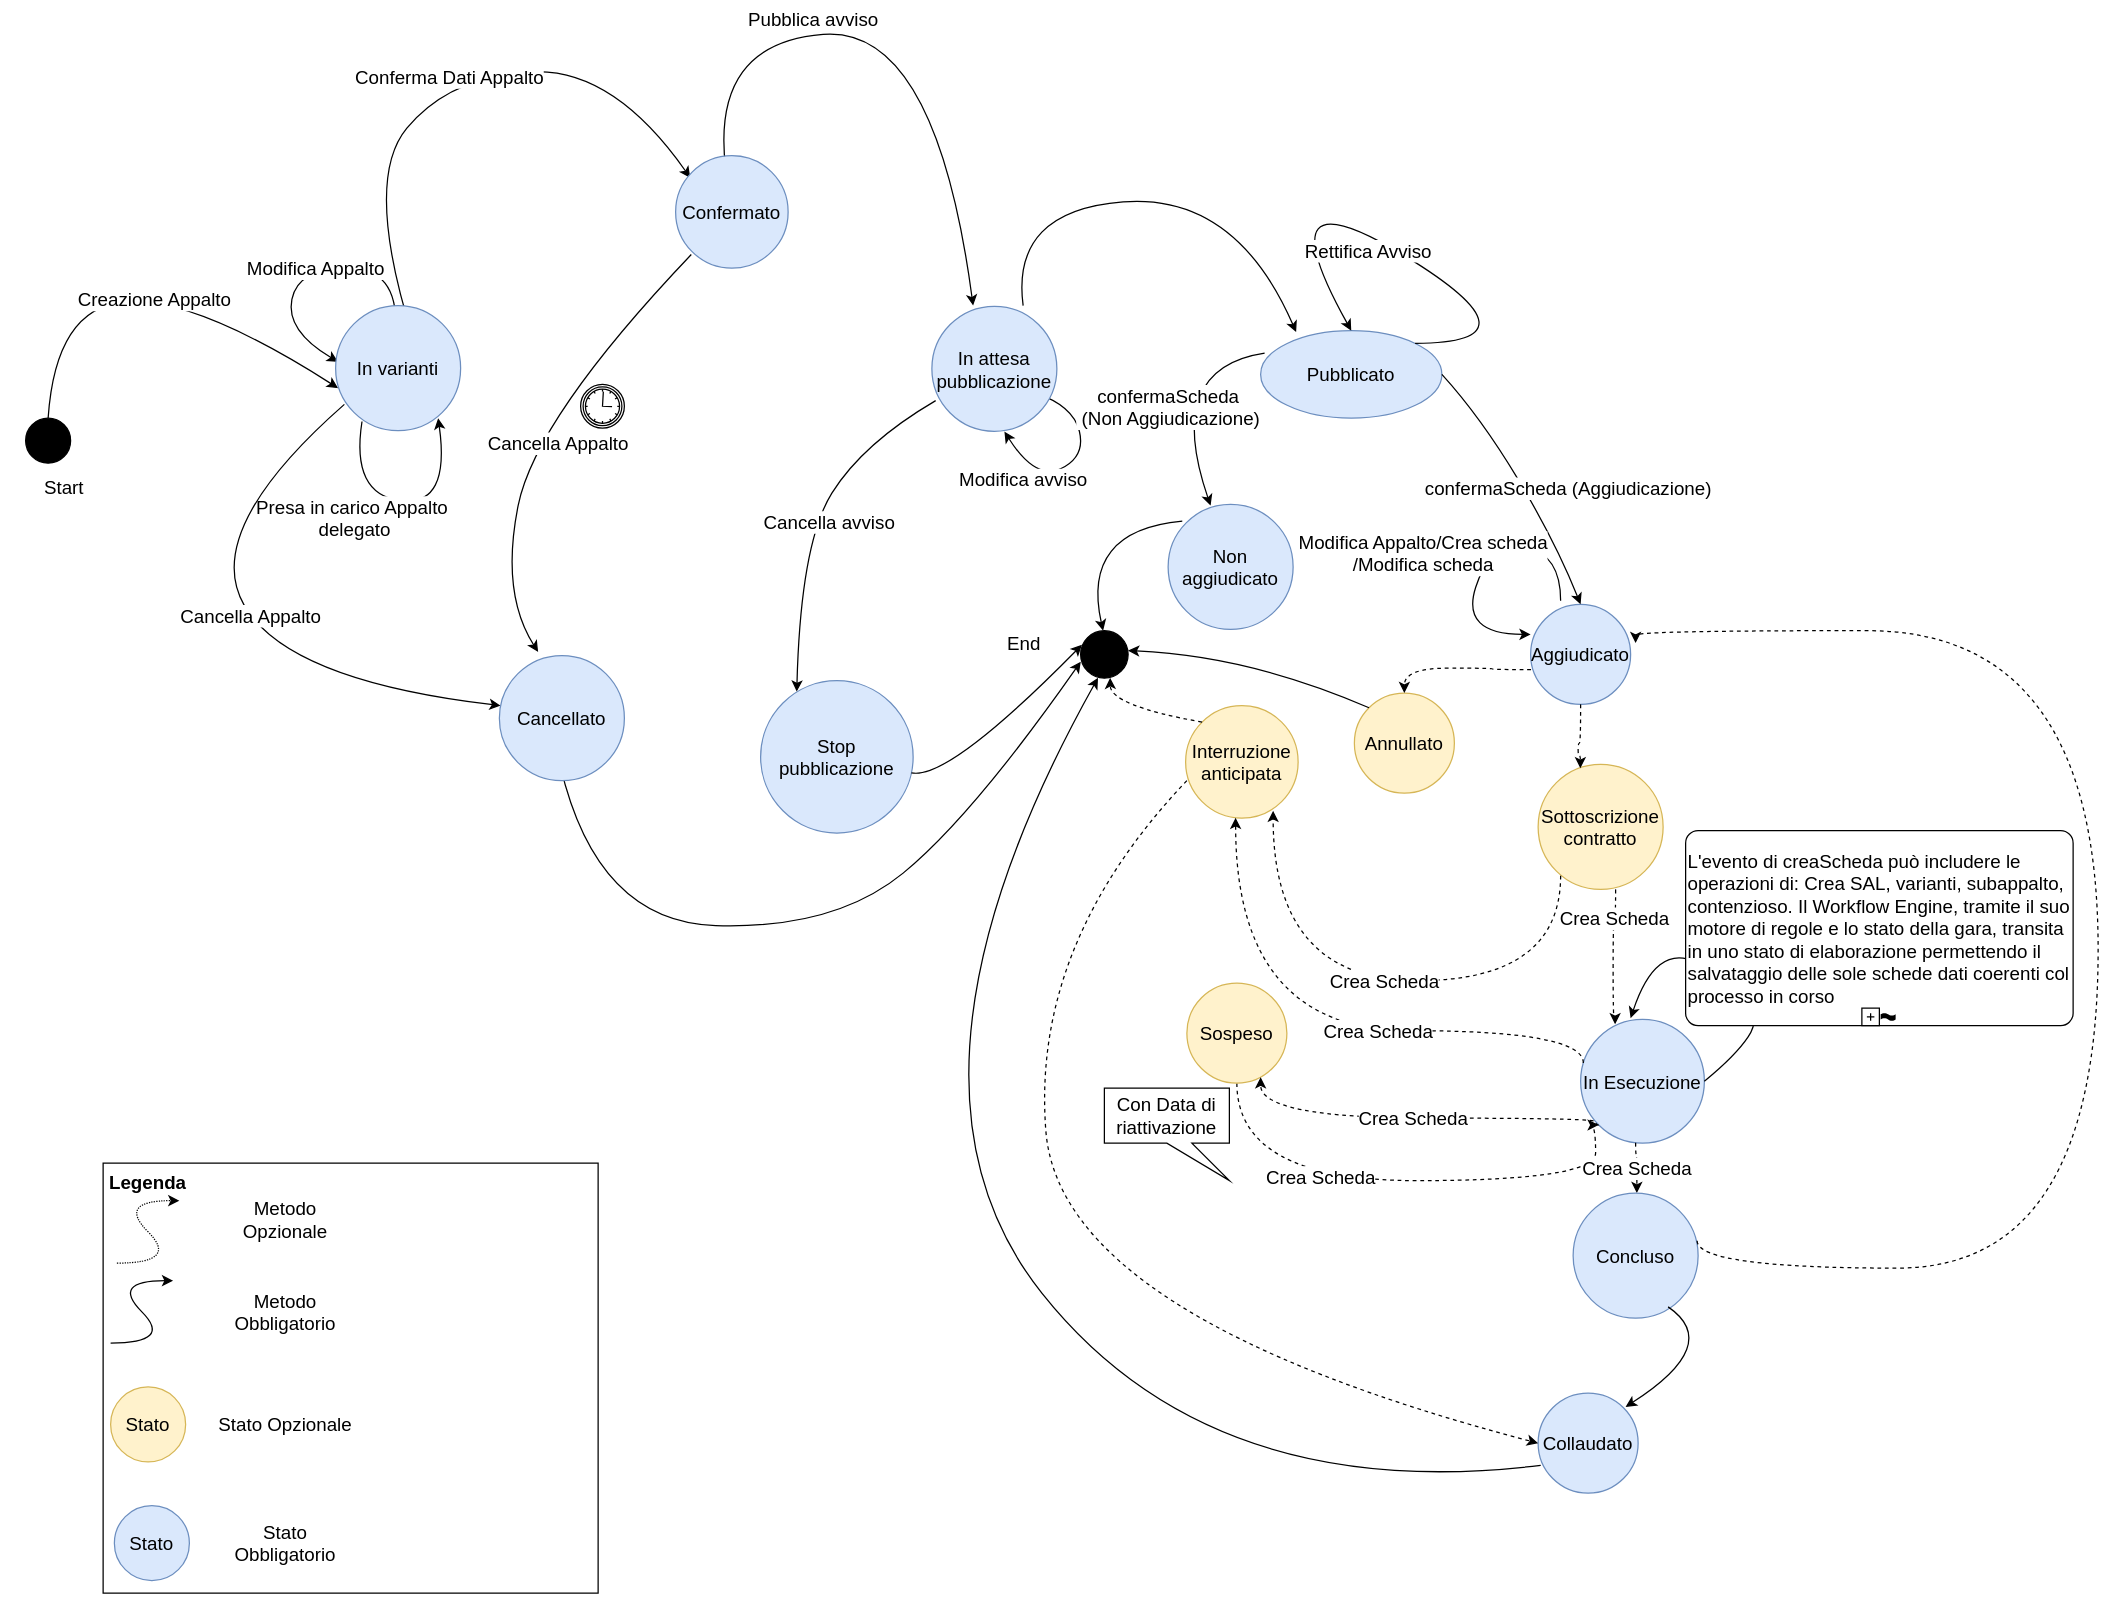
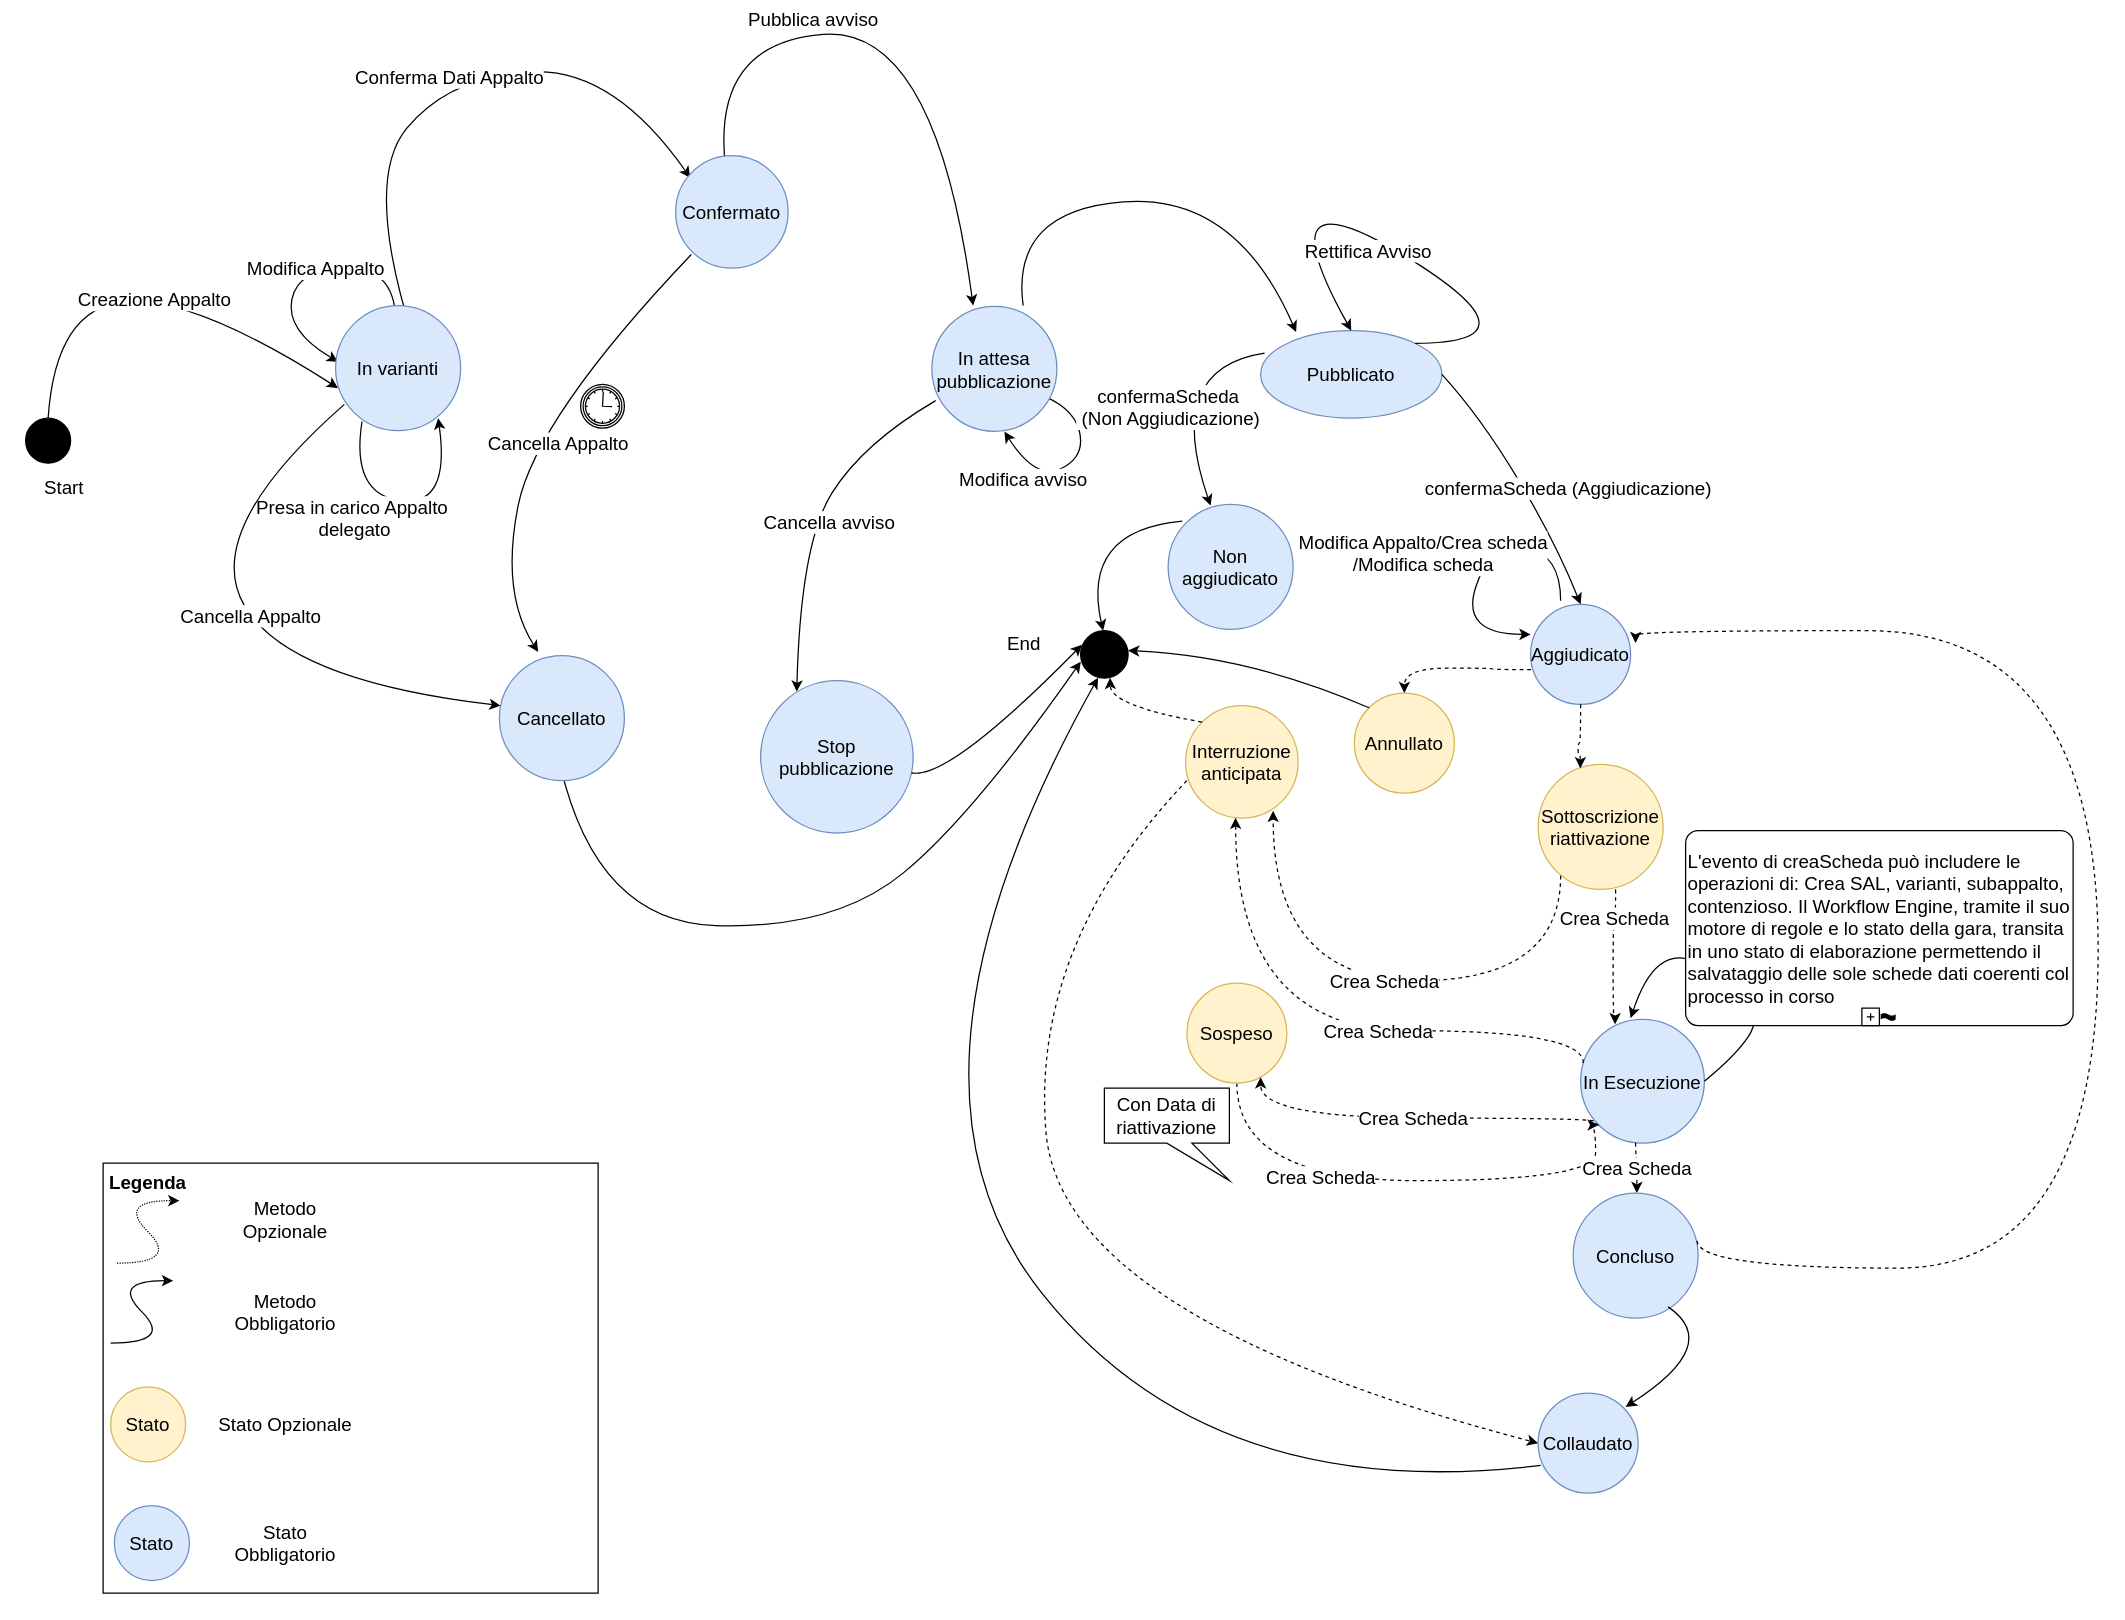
- <mxCell id="37" value="Sottoscrizione contratto" style="ellipse;whiteSpace=wrap;html=1;aspect=fixed;fillColor=#fff2cc;strokeColor=#d6b656;fontSize=15;" parent="1" vertex="1"><mxGeometry x="1230" y="611" width="100" height="100" as="geometry" /></mxCell>
+ <mxCell id="37" value="Sottoscrizione riattivazione" style="ellipse;whiteSpace=wrap;html=1;aspect=fixed;fillColor=#fff2cc;strokeColor=#d6b656;fontSize=15;" parent="1" vertex="1"><mxGeometry x="1230" y="611" width="100" height="100" as="geometry" /></mxCell>
